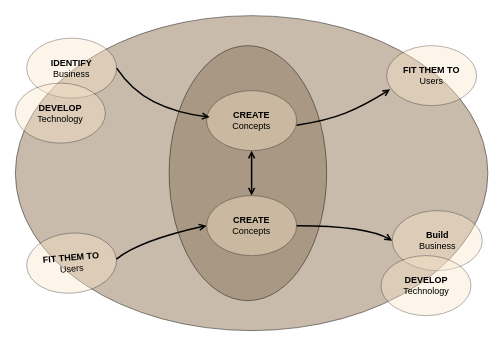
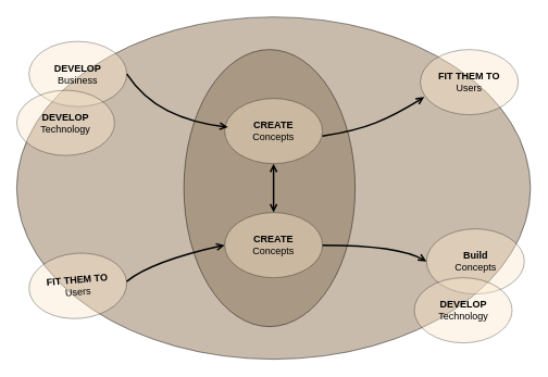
- <mxCell id="7" value="&lt;b&gt;IDENTIFY&lt;/b&gt;&lt;div&gt;Business&lt;/div&gt;" style="ellipse;whiteSpace=wrap;html=1;fillColor=#fbe6cb;opacity=40;fontColor=#000000;strokeColor=#000000;shadow=0;comic=0;enumerate=0;gradientColor=none;" vertex="1" parent="1"><mxGeometry x="35" y="50" width="120" height="80" as="geometry" /></mxCell>
+ <mxCell id="7" value="&lt;b&gt;DEVELOP&lt;/b&gt;&lt;div&gt;Business&lt;/div&gt;" style="ellipse;whiteSpace=wrap;html=1;fillColor=#fbe6cb;opacity=40;fontColor=#000000;strokeColor=#000000;shadow=0;comic=0;enumerate=0;gradientColor=none;" vertex="1" parent="1"><mxGeometry x="35" y="50" width="120" height="80" as="geometry" /></mxCell>
- <mxCell id="14" value="&lt;b&gt;Build&lt;/b&gt;&lt;div&gt;Business&lt;/div&gt;" style="ellipse;whiteSpace=wrap;html=1;fillColor=#fbe6cb;opacity=40;fontColor=#000000;strokeColor=#000000;shadow=0;comic=0;enumerate=0;gradientColor=none;" vertex="1" parent="1"><mxGeometry x="522.5" y="280" width="120" height="80" as="geometry" /></mxCell>
+ <mxCell id="14" value="&lt;b&gt;Build&lt;/b&gt;&lt;div&gt;Concepts&lt;/div&gt;" style="ellipse;whiteSpace=wrap;html=1;fillColor=#fbe6cb;opacity=40;fontColor=#000000;strokeColor=#000000;shadow=0;comic=0;enumerate=0;gradientColor=none;" vertex="1" parent="1"><mxGeometry x="522.5" y="280" width="120" height="80" as="geometry" /></mxCell>
